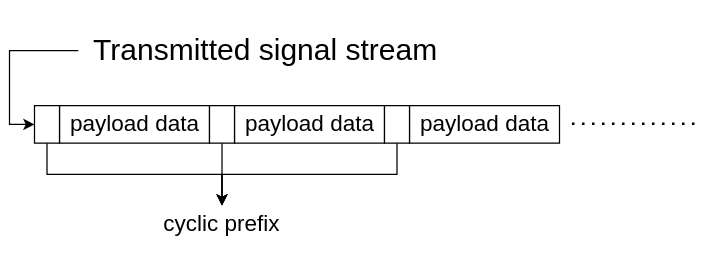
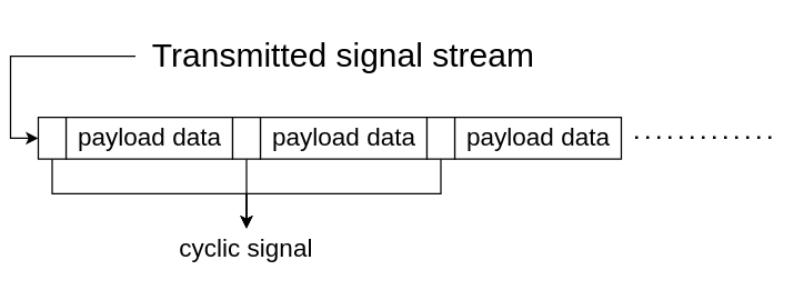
- <mxCell id="13" value="&lt;font style=&quot;font-size: 24px;&quot;&gt;Transmitted signal stream&lt;/font&gt;" style="text;html=1;strokeColor=none;fillColor=none;align=center;verticalAlign=middle;whiteSpace=wrap;rounded=0;" vertex="1" parent="1"><mxGeometry x="55" y="20" width="300" height="40" as="geometry" /></mxCell>
+ <mxCell id="13" value="&lt;font style=&quot;font-size: 24px;&quot;&gt;Transmitted signal stream&lt;/font&gt;" style="text;html=1;strokeColor=none;fillColor=none;align=center;verticalAlign=middle;whiteSpace=wrap;rounded=0;" vertex="1" parent="1"><mxGeometry x="90" y="20" width="300" height="40" as="geometry" /></mxCell>
- <mxCell id="15" value="&lt;font style=&quot;font-size: 18px;&quot;&gt;cyclic prefix&lt;/font&gt;" style="text;html=1;strokeColor=none;fillColor=none;align=center;verticalAlign=middle;whiteSpace=wrap;rounded=0;" vertex="1" parent="1"><mxGeometry x="100" y="164" width="140" height="30" as="geometry" /></mxCell>
+ <mxCell id="15" value="&lt;font style=&quot;font-size: 18px;&quot;&gt;cyclic signal&lt;/font&gt;" style="text;html=1;strokeColor=none;fillColor=none;align=center;verticalAlign=middle;whiteSpace=wrap;rounded=0;" vertex="1" parent="1"><mxGeometry x="100" y="164" width="140" height="30" as="geometry" /></mxCell>
